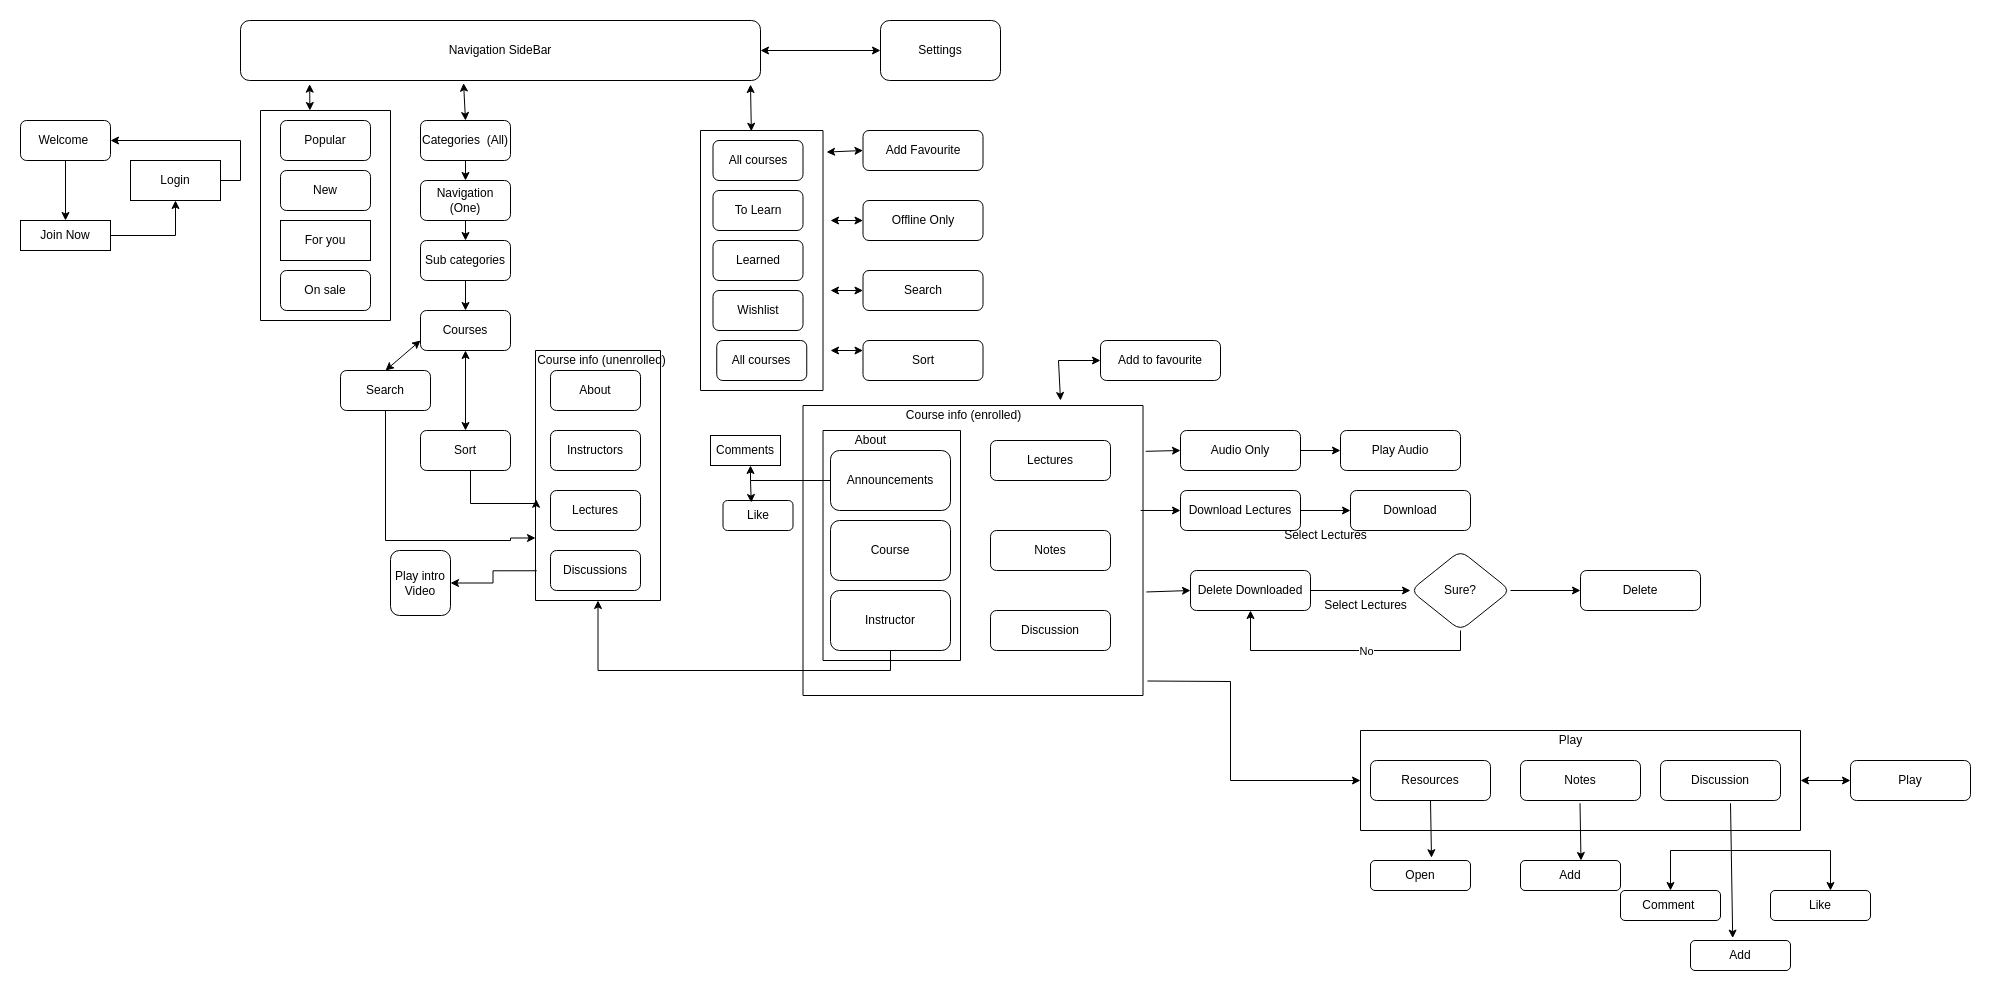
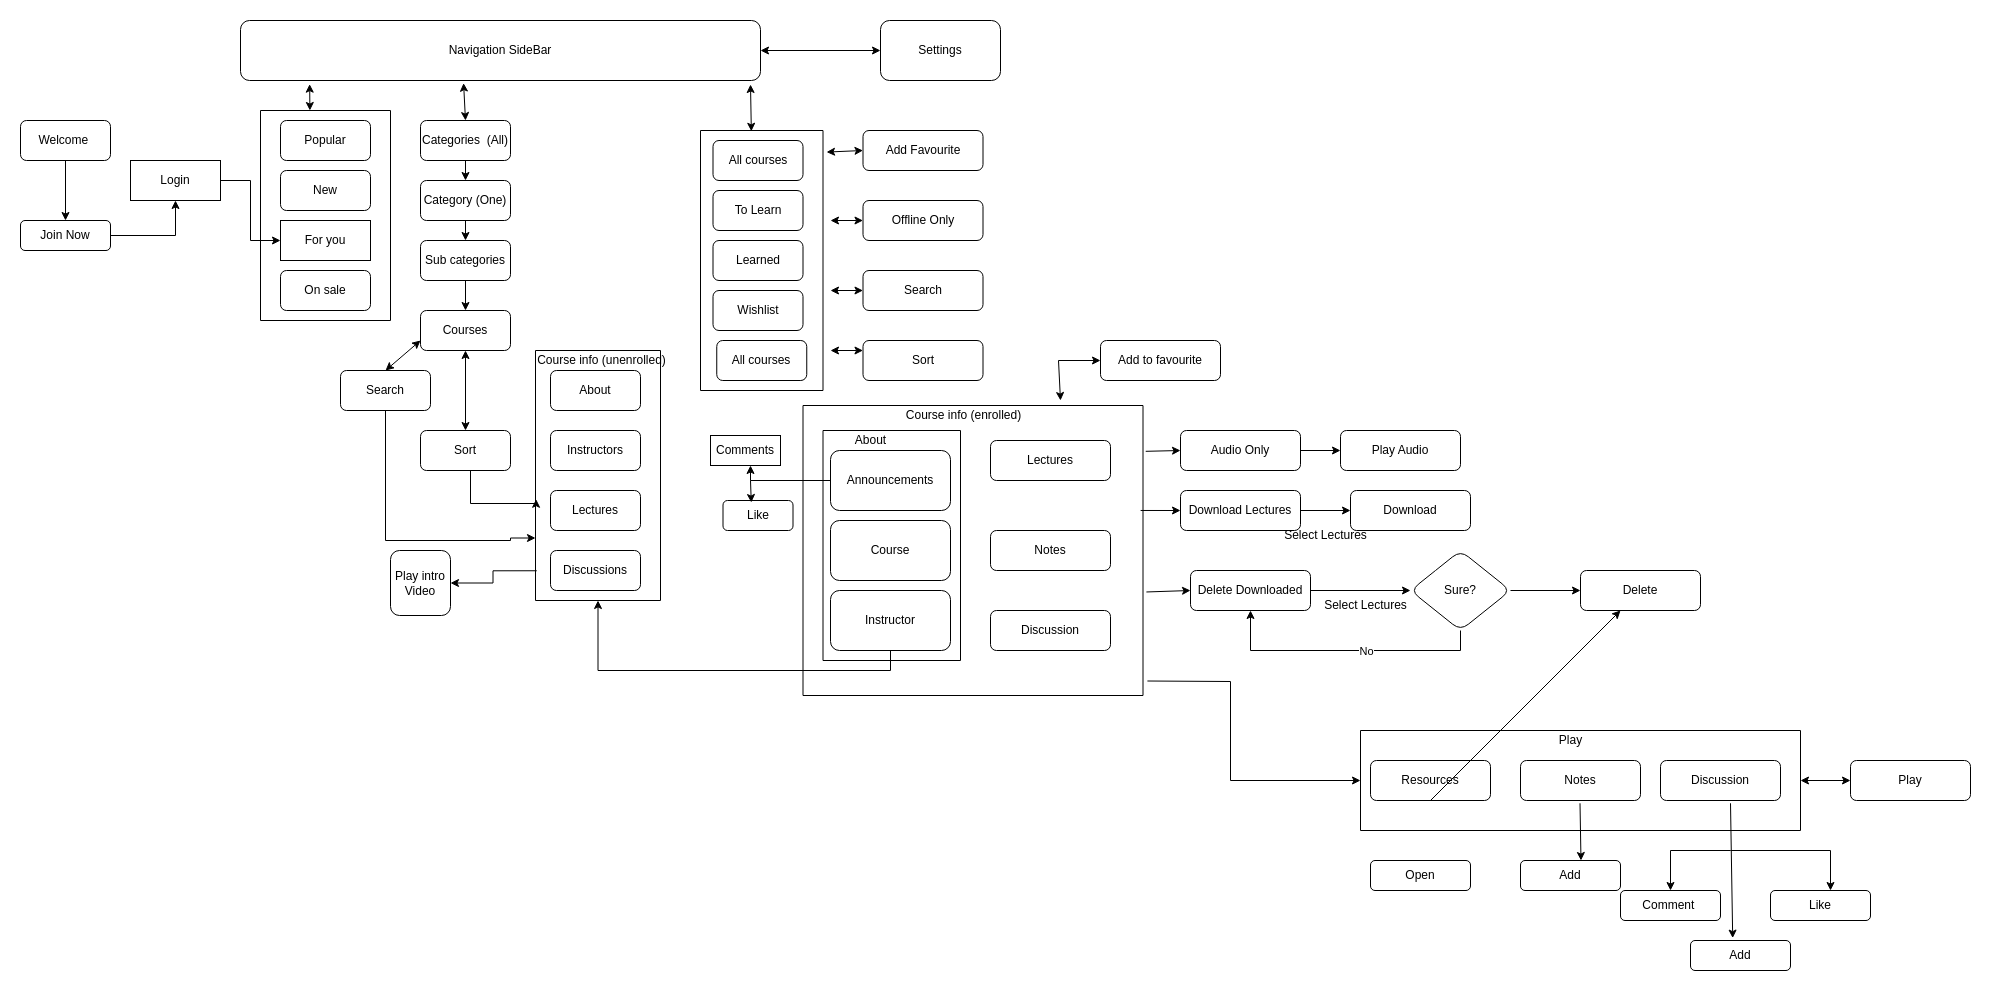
- <mxCell id="6" style="edgeStyle=orthogonalEdgeStyle;rounded=0;orthogonalLoop=1;jettySize=auto;html=1;exitX=1;exitY=0.5;exitDx=0;exitDy=0;" edge="1" parent="1" source="7" target="3"><mxGeometry relative="1" as="geometry" /></mxCell>
+ <mxCell id="6" style="edgeStyle=orthogonalEdgeStyle;rounded=0;orthogonalLoop=1;jettySize=auto;html=1;exitX=1;exitY=0.5;exitDx=0;exitDy=0;entryX=0;entryY=0.5;entryDx=0;entryDy=0;" edge="1" parent="1" source="7" target="10"><mxGeometry relative="1" as="geometry" /></mxCell>
- <mxCell id="13" value="Navigation (One)" style="rounded=1;whiteSpace=wrap;html=1;" vertex="1" parent="1"><mxGeometry x="420" y="180" width="90" height="40" as="geometry" /></mxCell>
+ <mxCell id="13" value="Category (One)" style="rounded=1;whiteSpace=wrap;html=1;" vertex="1" parent="1"><mxGeometry x="420" y="180" width="90" height="40" as="geometry" /></mxCell>
- <mxCell id="5" value="Join Now" style="whiteSpace=wrap;html=1;rounded=0;" vertex="1" parent="1"><mxGeometry x="20" y="220" width="90" height="30" as="geometry" /></mxCell>
+ <mxCell id="5" value="Join Now" style="rounded=1;whiteSpace=wrap;html=1;" vertex="1" parent="1"><mxGeometry x="20" y="220" width="90" height="30" as="geometry" /></mxCell>
- <mxCell id="96" value="" style="endArrow=classic;html=1;rounded=0;exitX=0.5;exitY=1;exitDx=0;exitDy=0;entryX=0.61;entryY=-0.093;entryDx=0;entryDy=0;entryPerimeter=0;" edge="1" parent="1" source="84" target="94"><mxGeometry width="50" height="50" relative="1" as="geometry"><mxPoint x="1480" y="910" as="sourcePoint" /><mxPoint x="1530" y="860" as="targetPoint" /></mxGeometry></mxCell>
+ <mxCell id="96" value="" style="endArrow=classic;html=1;rounded=0;exitX=0.5;exitY=1;exitDx=0;exitDy=0;" edge="1" parent="1" source="84" target="83"><mxGeometry width="50" height="50" relative="1" as="geometry"><mxPoint x="1480" y="910" as="sourcePoint" /><mxPoint x="1530" y="860" as="targetPoint" /></mxGeometry></mxCell>
